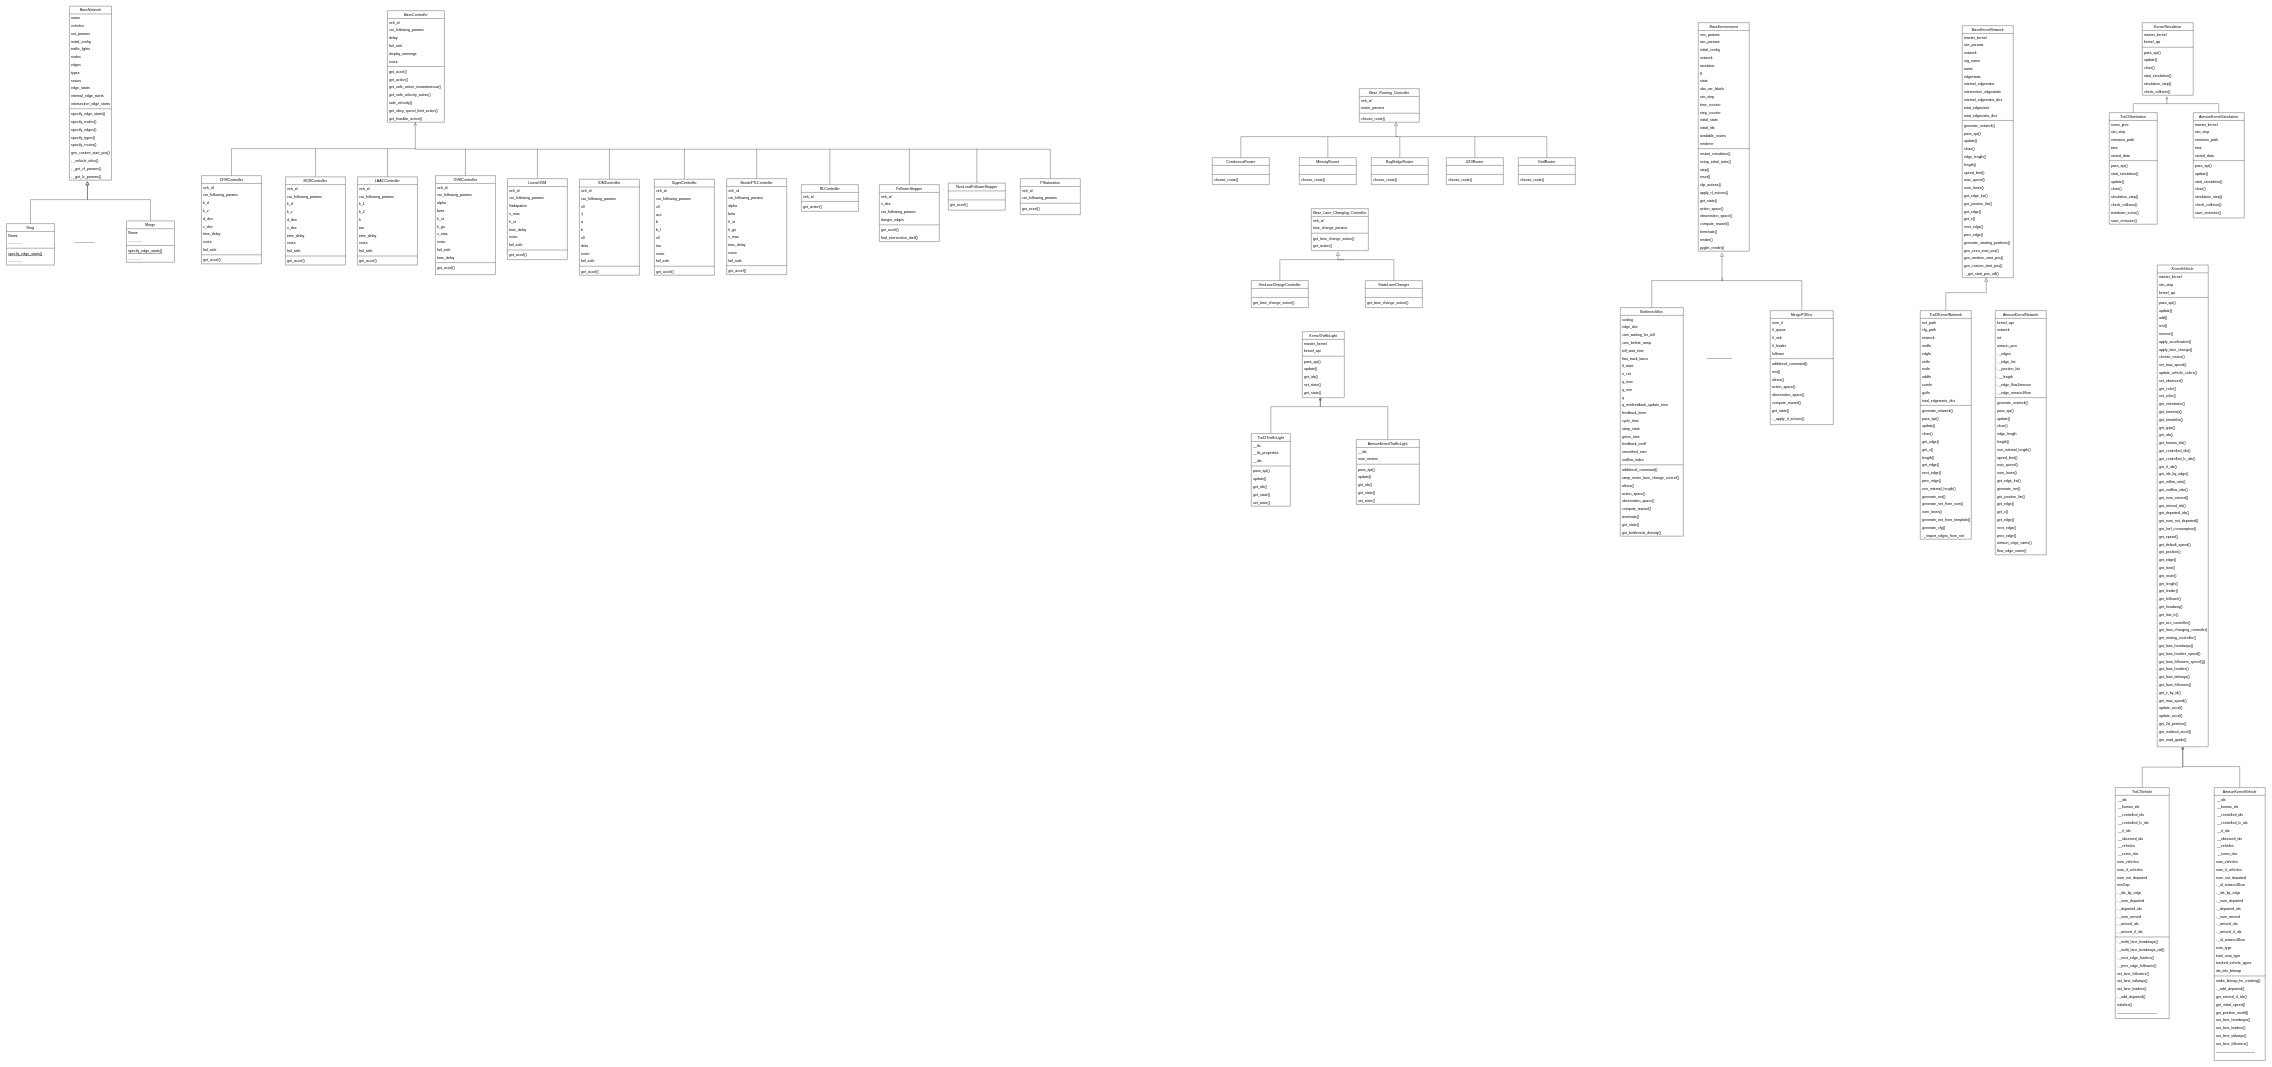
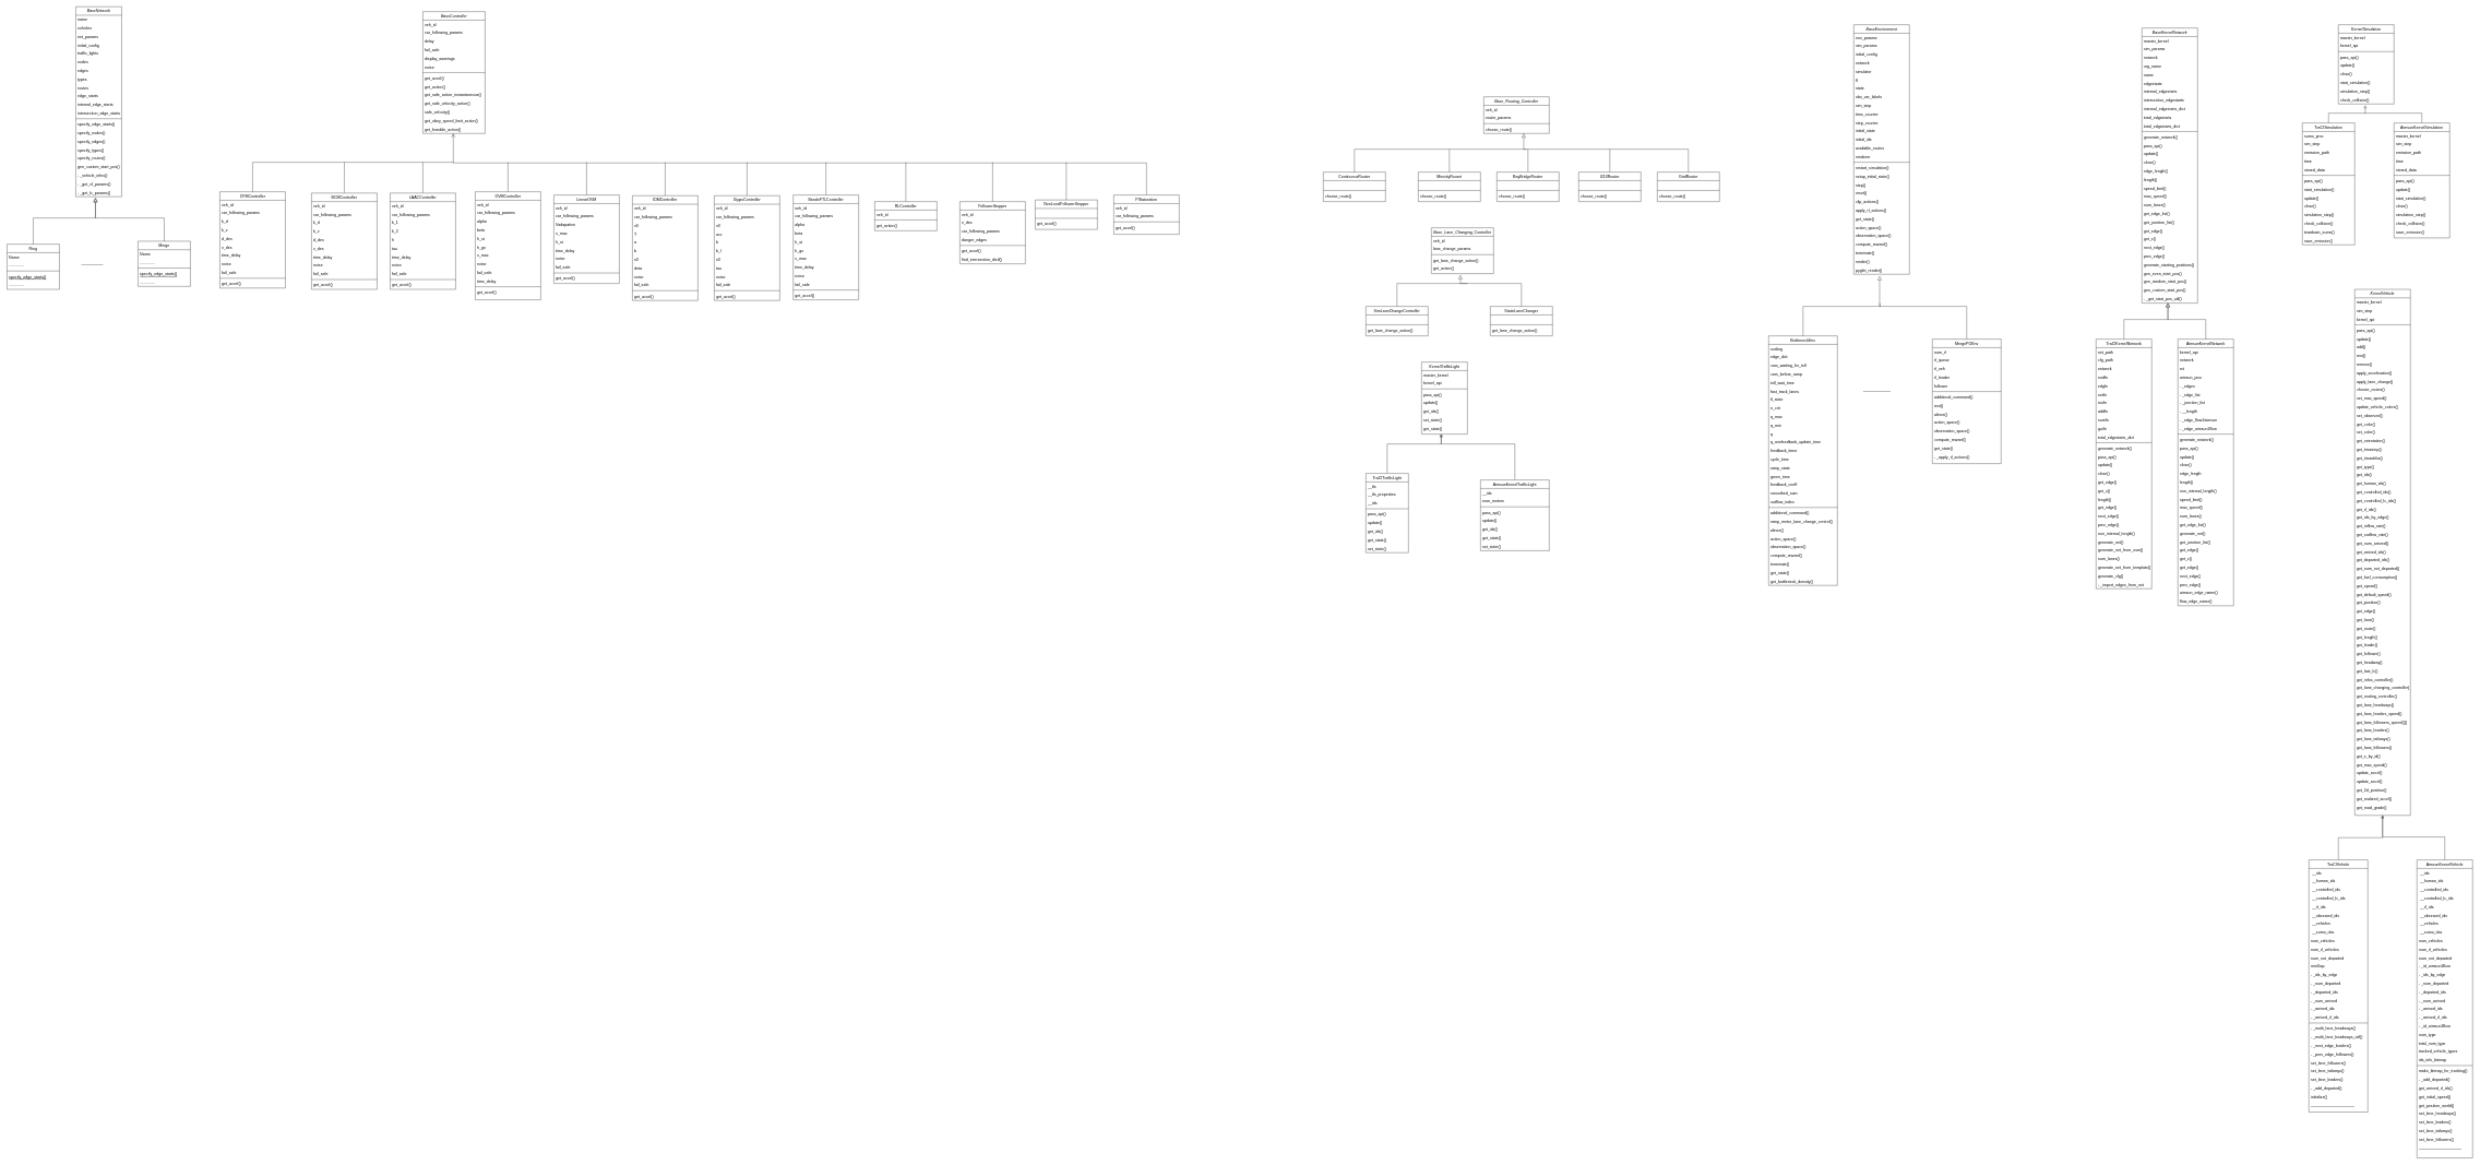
+ <mxCell id="406" value="" style="endArrow=block;endSize=10;endFill=0;shadow=0;strokeWidth=1;rounded=0;edgeStyle=elbowEdgeStyle;elbow=vertical;entryX=0.463;entryY=0.974;entryDx=0;entryDy=0;entryPerimeter=0;" parent="1" source="374" target="343" edge="1"><mxGeometry width="160" relative="1" as="geometry"><mxPoint x="6826.12" y="1035" as="sourcePoint" /><mxPoint x="6560" y="842.148" as="targetPoint" /><Array as="points"><mxPoint x="6640" y="975" /><mxPoint x="6591.12" y="935" /><mxPoint x="6711.12" y="925" /><mxPoint x="6379.12" y="931.36" /><mxPoint x="6169.12" y="931.36" /><mxPoint x="6113.06" y="1093.37" /><mxPoint x="6133.06" y="1093.37" /><mxPoint x="6063.06" y="1093.37" /><mxPoint x="6033.06" y="863.37" /></Array></mxGeometry></mxCell>
- <mxCell id="495" value="get_acc_controller()" style="text;align=left;verticalAlign=top;spacingLeft=4;spacingRight=4;overflow=hidden;rotatable=0;points=[[0,0.5],[1,0.5]];portConstraint=eastwest;rounded=0;shadow=0;html=0;" parent="449" vertex="1"><mxGeometry y="1178" width="170" height="26" as="geometry" /></mxCell>
+ <mxCell id="495" value="get_infos_controller()" style="text;align=left;verticalAlign=top;spacingLeft=4;spacingRight=4;overflow=hidden;rotatable=0;points=[[0,0.5],[1,0.5]];portConstraint=eastwest;rounded=0;shadow=0;html=0;" parent="449" vertex="1"><mxGeometry y="1178" width="170" height="26" as="geometry" /></mxCell>
